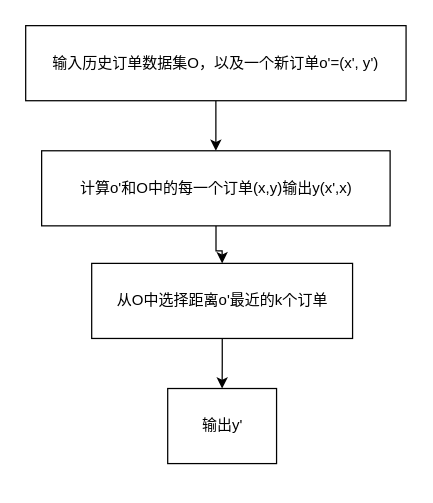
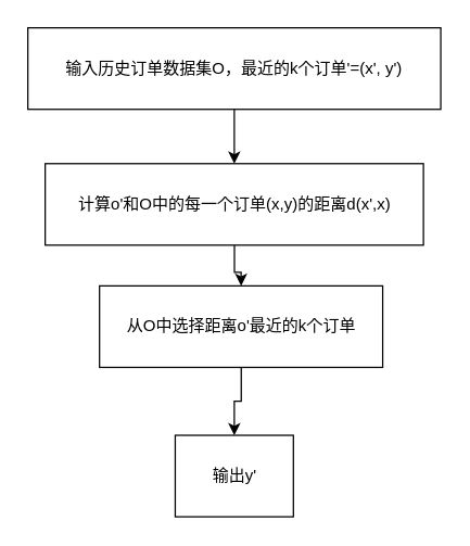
- <mxCell id="3" value="输入历史订单数据集O，以及一个新订单o'=(x', y')" style="rounded=0;whiteSpace=wrap;html=1;" vertex="1" parent="1"><mxGeometry x="20" y="20" width="304" height="60" as="geometry" /></mxCell>
+ <mxCell id="3" value="输入历史订单数据集O，最近的k个订单'=(x', y')" style="rounded=0;whiteSpace=wrap;html=1;" vertex="1" parent="1"><mxGeometry x="20" y="20" width="304" height="60" as="geometry" /></mxCell>
- <mxCell id="5" value="计算o'和O中的每一个订单(x,y)输出y(x',x)" style="rounded=0;whiteSpace=wrap;html=1;" vertex="1" parent="1"><mxGeometry x="32.75" y="120" width="278.5" height="60" as="geometry" /></mxCell>
+ <mxCell id="5" value="计算o'和O中的每一个订单(x,y)的距离d(x',x)" style="rounded=0;whiteSpace=wrap;html=1;" vertex="1" parent="1"><mxGeometry x="32.75" y="120" width="278.5" height="60" as="geometry" /></mxCell>
- <mxCell id="8" value="输出y'" style="rounded=0;whiteSpace=wrap;html=1;" vertex="1" parent="1"><mxGeometry x="133.5" y="310" width="87" height="60" as="geometry" /></mxCell>
+ <mxCell id="8" value="输出y'" style="rounded=0;whiteSpace=wrap;html=1;" vertex="1" parent="1"><mxGeometry x="128.5" y="320" width="87" height="60" as="geometry" /></mxCell>
